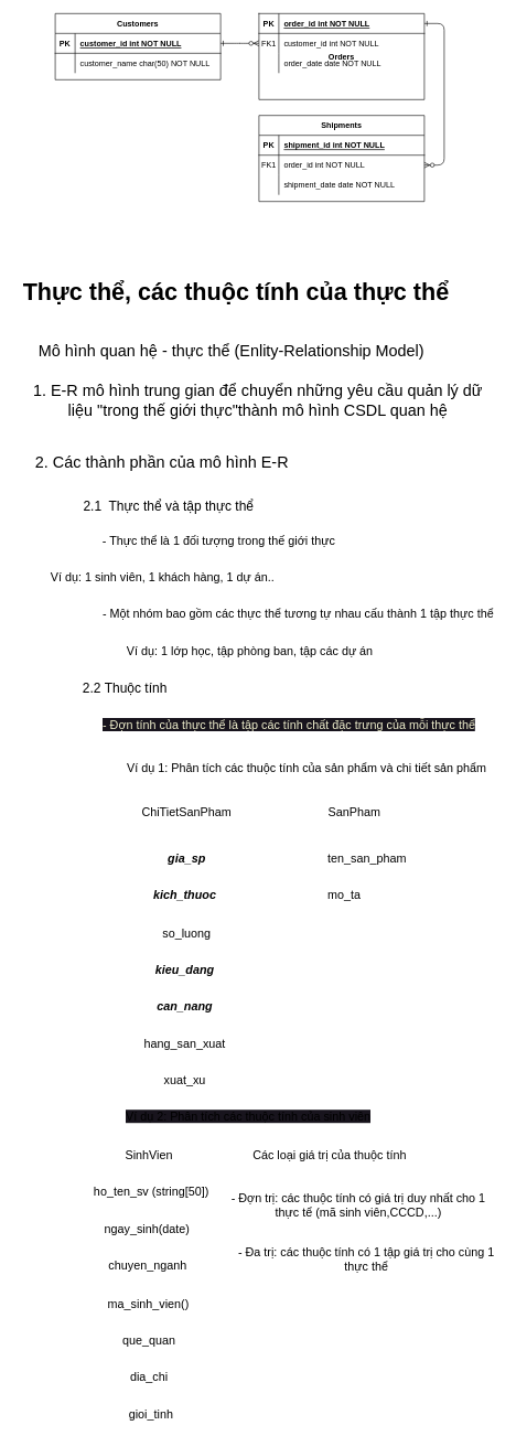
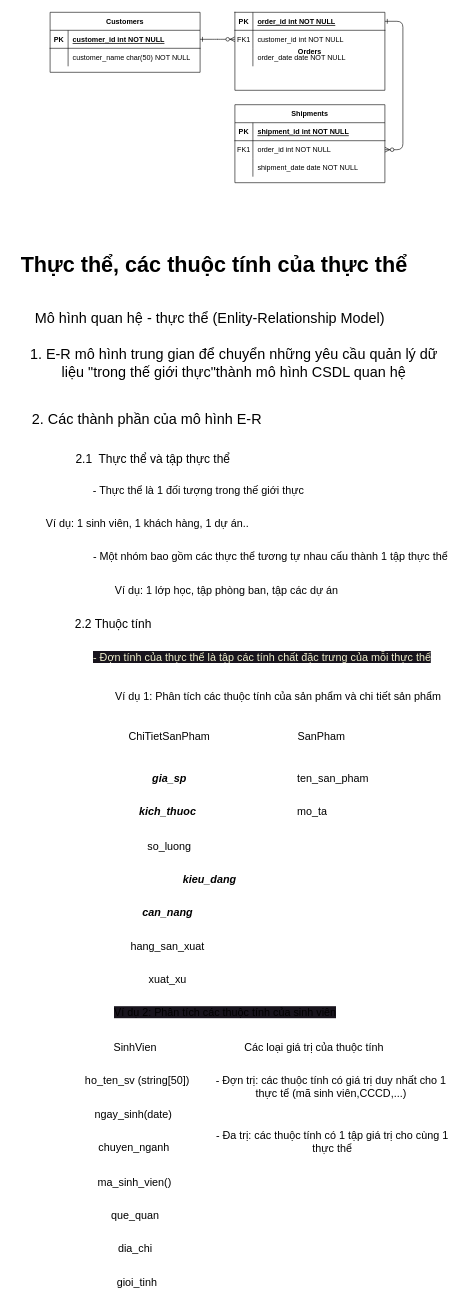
- <mxCell id="50" value="&lt;div style=&quot;&quot;&gt;&lt;span style=&quot;background-color: initial; font-size: 18px;&quot;&gt;kieu_dang&lt;/span&gt;&lt;/div&gt;" style="text;whiteSpace=wrap;html=1;fontStyle=3;align=center;" parent="1" vertex="1"><mxGeometry x="209" y="1448" width="140" height="42" as="geometry" /></mxCell>
+ <mxCell id="50" value="&lt;div style=&quot;&quot;&gt;&lt;span style=&quot;background-color: initial; font-size: 18px;&quot;&gt;kieu_dang&lt;/span&gt;&lt;/div&gt;" style="text;whiteSpace=wrap;html=1;fontStyle=3;align=center;" parent="1" vertex="1"><mxGeometry x="279" y="1448" width="140" height="42" as="geometry" /></mxCell>
- <mxCell id="63" value="&lt;div style=&quot;&quot;&gt;&lt;span style=&quot;background-color: initial; font-size: 18px;&quot;&gt;Các loại giá trị của thuộc tính&lt;/span&gt;&lt;/div&gt;" style="text;whiteSpace=wrap;html=1;align=center;" parent="1" vertex="1"><mxGeometry x="379" y="1728" width="238" height="28" as="geometry" /></mxCell>
+ <mxCell id="63" value="&lt;div style=&quot;&quot;&gt;&lt;span style=&quot;background-color: initial; font-size: 18px;&quot;&gt;Các loại giá trị của thuộc tính&lt;/span&gt;&lt;/div&gt;" style="text;whiteSpace=wrap;html=1;align=center;" parent="1" vertex="1"><mxGeometry x="404" y="1728" width="238" height="28" as="geometry" /></mxCell>
- <mxCell id="64" value="&lt;div style=&quot;&quot;&gt;&lt;span style=&quot;background-color: initial; font-size: 18px;&quot;&gt;- Đợn trị: các thuộc tính có giá trị duy nhất cho 1 thực tể (mã sinh viên,CCCD,...)&lt;/span&gt;&lt;/div&gt;" style="text;whiteSpace=wrap;html=1;align=center;" parent="1" vertex="1"><mxGeometry x="343" y="1794" width="397" height="70" as="geometry" /></mxCell>
+ <mxCell id="64" value="&lt;div style=&quot;&quot;&gt;&lt;span style=&quot;background-color: initial; font-size: 18px;&quot;&gt;- Đợn trị: các thuộc tính có giá trị duy nhất cho 1 thực tể (mã sinh viên,CCCD,...)&lt;/span&gt;&lt;/div&gt;" style="text;whiteSpace=wrap;html=1;align=center;" parent="1" vertex="1"><mxGeometry x="353" y="1784" width="397" height="70" as="geometry" /></mxCell>
